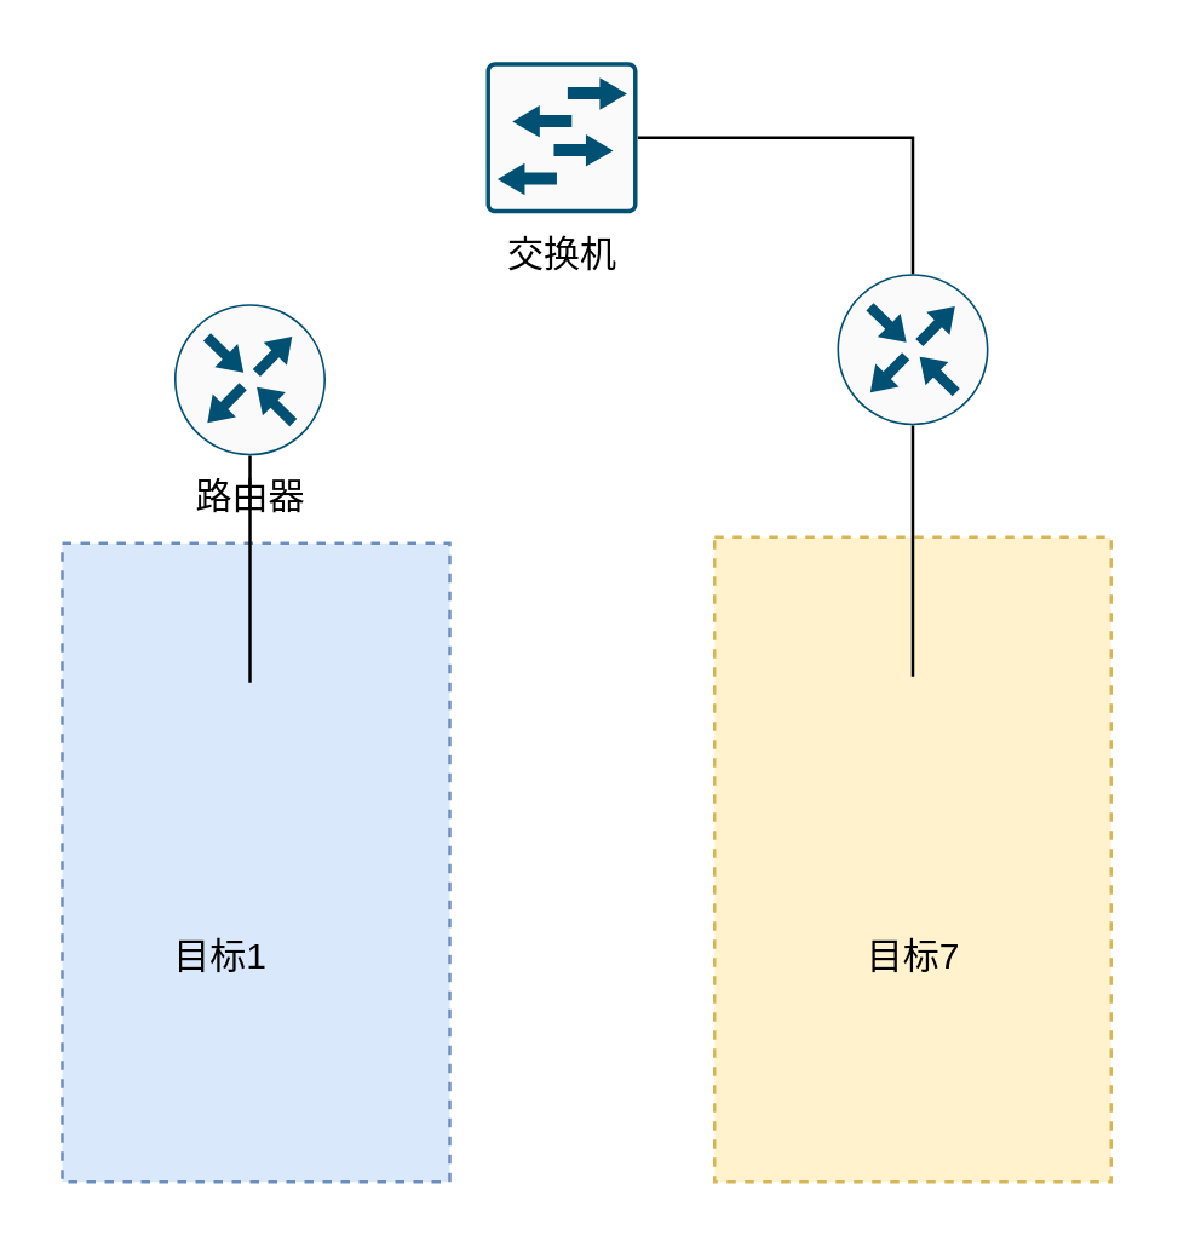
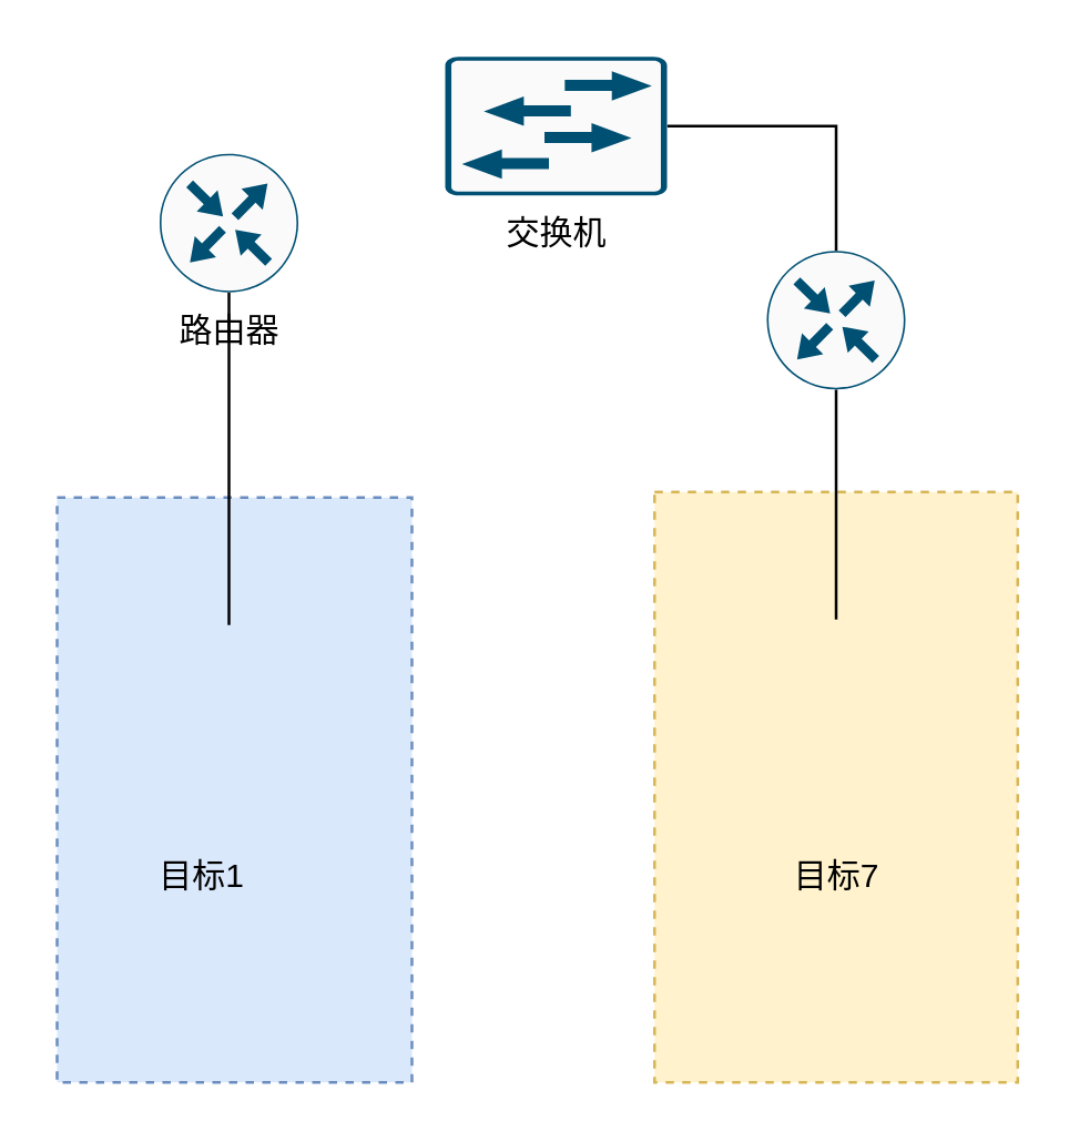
- <mxCell id="11" value="交换机" style="points=[[0.015,0.015,0],[0.985,0.015,0],[0.985,0.985,0],[0.015,0.985,0],[0.25,0,0],[0.5,0,0],[0.75,0,0],[1,0.25,0],[1,0.5,0],[1,0.75,0],[0.75,1,0],[0.5,1,0],[0.25,1,0],[0,0.75,0],[0,0.5,0],[0,0.25,0]];verticalLabelPosition=bottom;html=1;verticalAlign=top;aspect=fixed;align=center;pointerEvents=1;shape=mxgraph.cisco19.rect;prIcon=l2_switch;fillColor=#FAFAFA;strokeColor=#005073;" vertex="1" parent="1"><mxGeometry x="160" y="20" width="50" height="50" as="geometry" /></mxCell>
+ <mxCell id="11" value="交换机" style="points=[[0.015,0.015,0],[0.985,0.015,0],[0.985,0.985,0],[0.015,0.985,0],[0.25,0,0],[0.5,0,0],[0.75,0,0],[1,0.25,0],[1,0.5,0],[1,0.75,0],[0.75,1,0],[0.5,1,0],[0.25,1,0],[0,0.75,0],[0,0.5,0],[0,0.25,0]];verticalLabelPosition=bottom;html=1;verticalAlign=top;aspect=fixed;align=center;pointerEvents=1;shape=mxgraph.cisco19.rect;prIcon=l2_switch;fillColor=#FAFAFA;strokeColor=#005073;" vertex="1" parent="1"><mxGeometry x="160" y="20" width="80" height="50" as="geometry" /></mxCell>
- <mxCell id="6" value="路由器" style="points=[[0.5,0,0],[1,0.5,0],[0.5,1,0],[0,0.5,0],[0.145,0.145,0],[0.856,0.145,0],[0.855,0.856,0],[0.145,0.855,0]];verticalLabelPosition=bottom;html=1;verticalAlign=top;aspect=fixed;align=center;pointerEvents=1;shape=mxgraph.cisco19.rect;prIcon=router;fillColor=#FAFAFA;strokeColor=#005073;" vertex="1" parent="1"><mxGeometry x="57" y="100" width="50" height="50" as="geometry" /></mxCell>
+ <mxCell id="6" value="路由器" style="points=[[0.5,0,0],[1,0.5,0],[0.5,1,0],[0,0.5,0],[0.145,0.145,0],[0.856,0.145,0],[0.855,0.856,0],[0.145,0.855,0]];verticalLabelPosition=bottom;html=1;verticalAlign=top;aspect=fixed;align=center;pointerEvents=1;shape=mxgraph.cisco19.rect;prIcon=router;fillColor=#FAFAFA;strokeColor=#005073;" vertex="1" parent="1"><mxGeometry x="57" y="55" width="50" height="50" as="geometry" /></mxCell>
